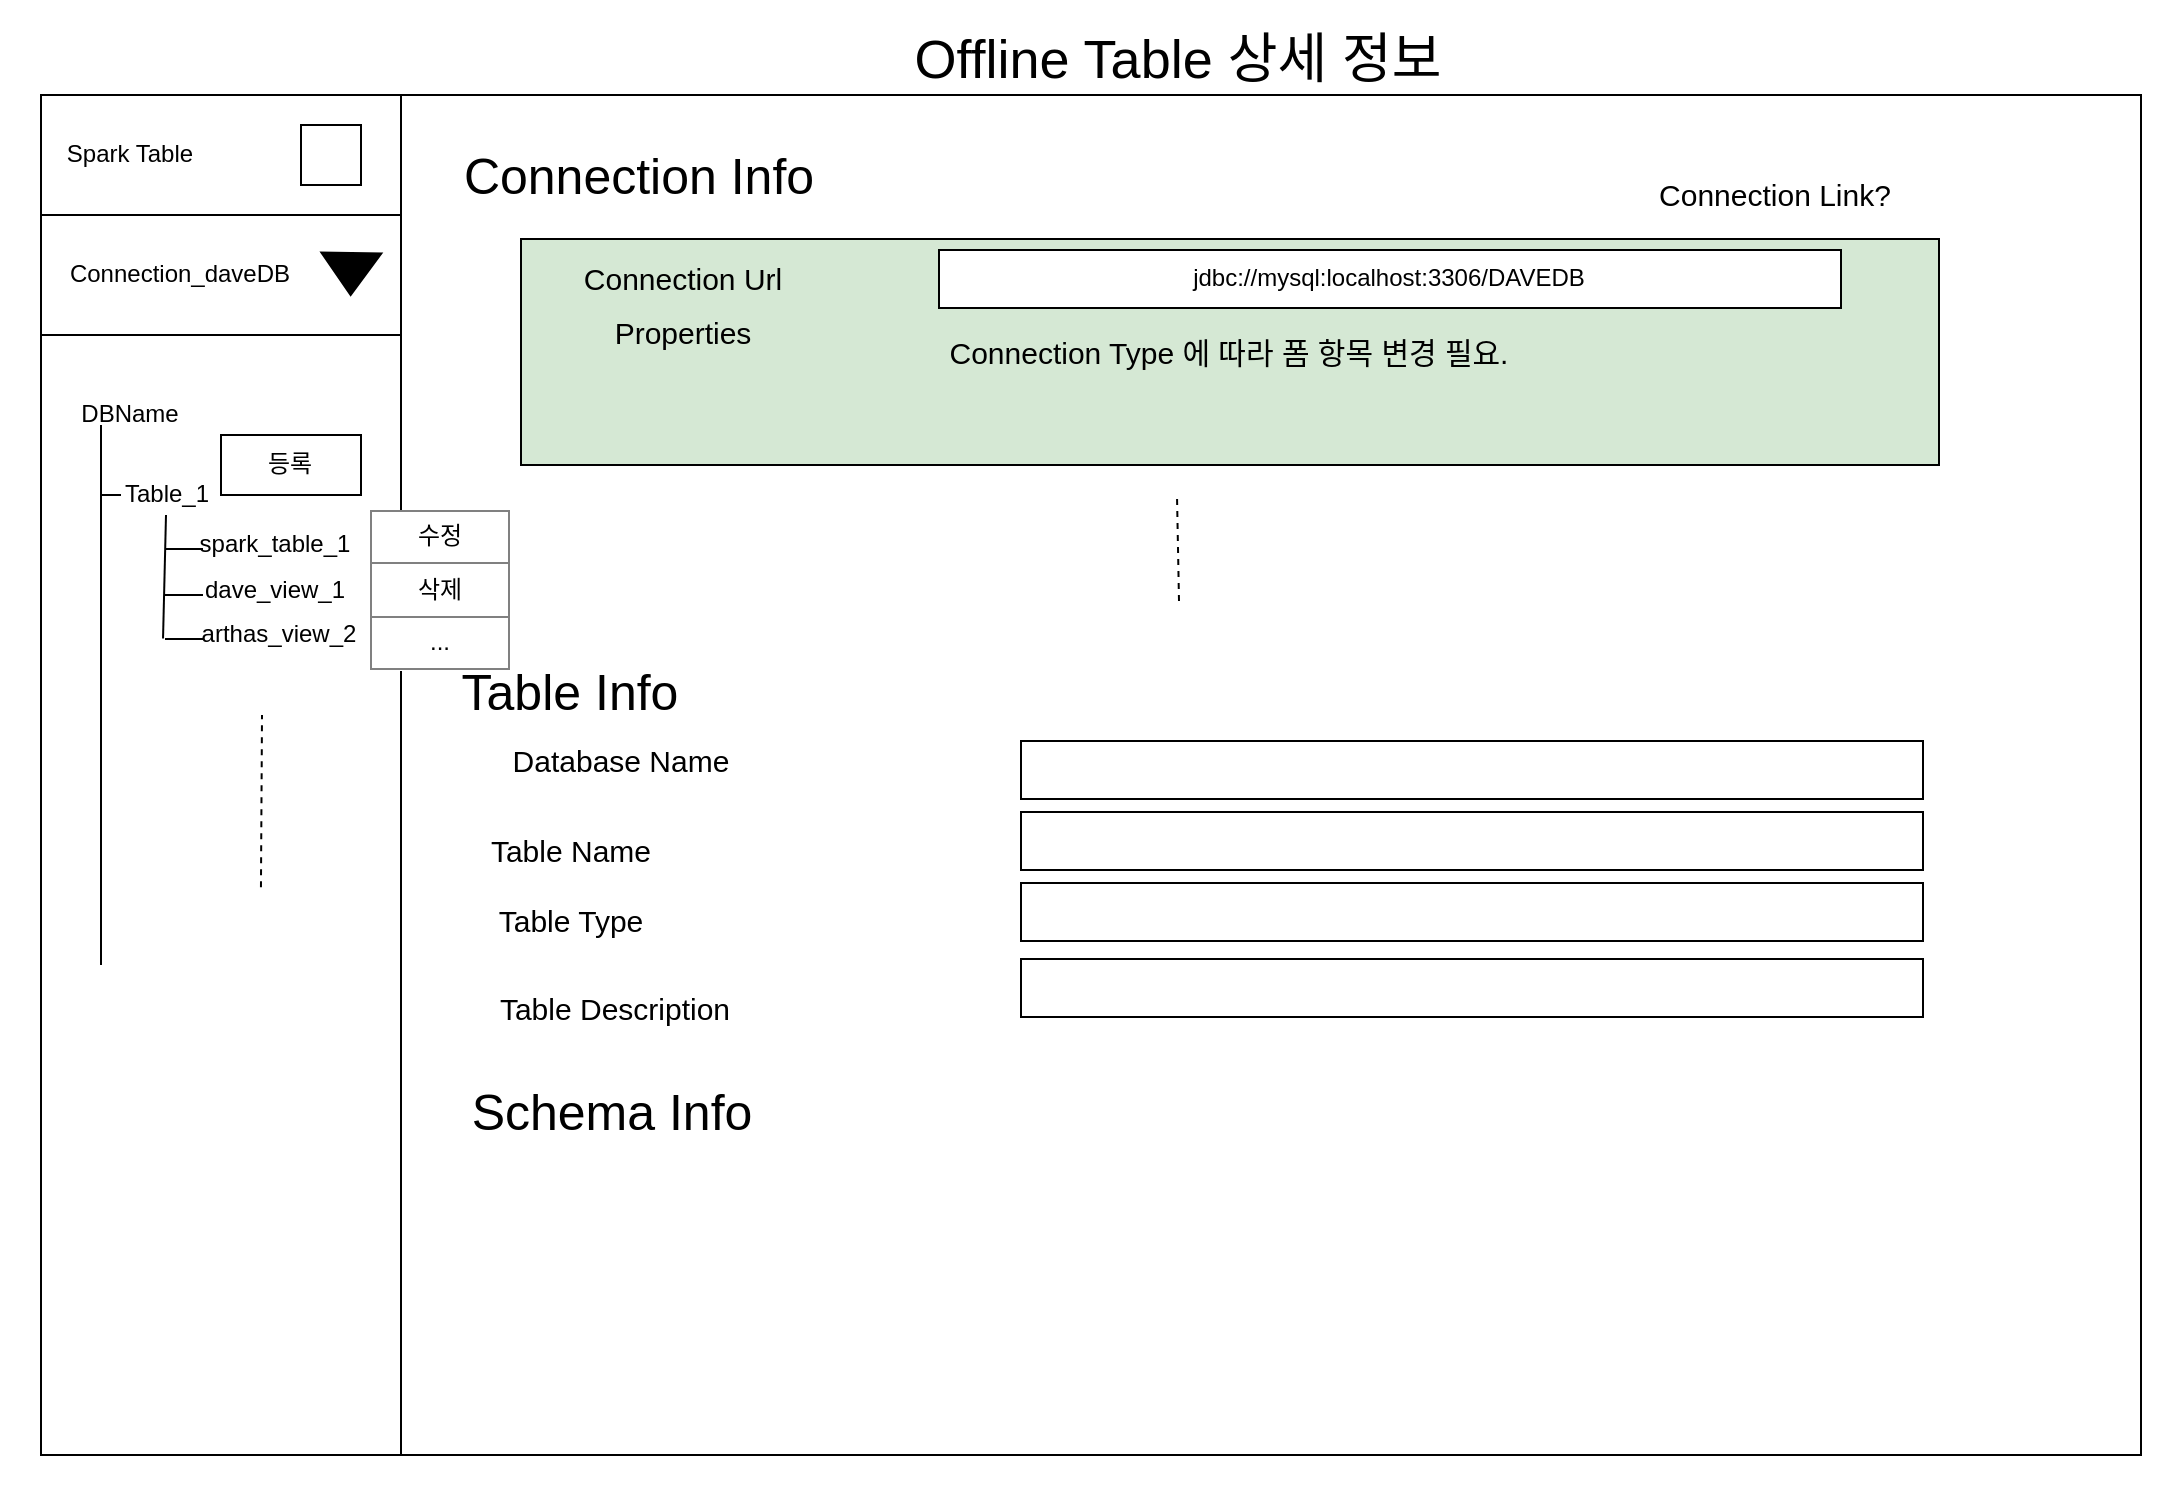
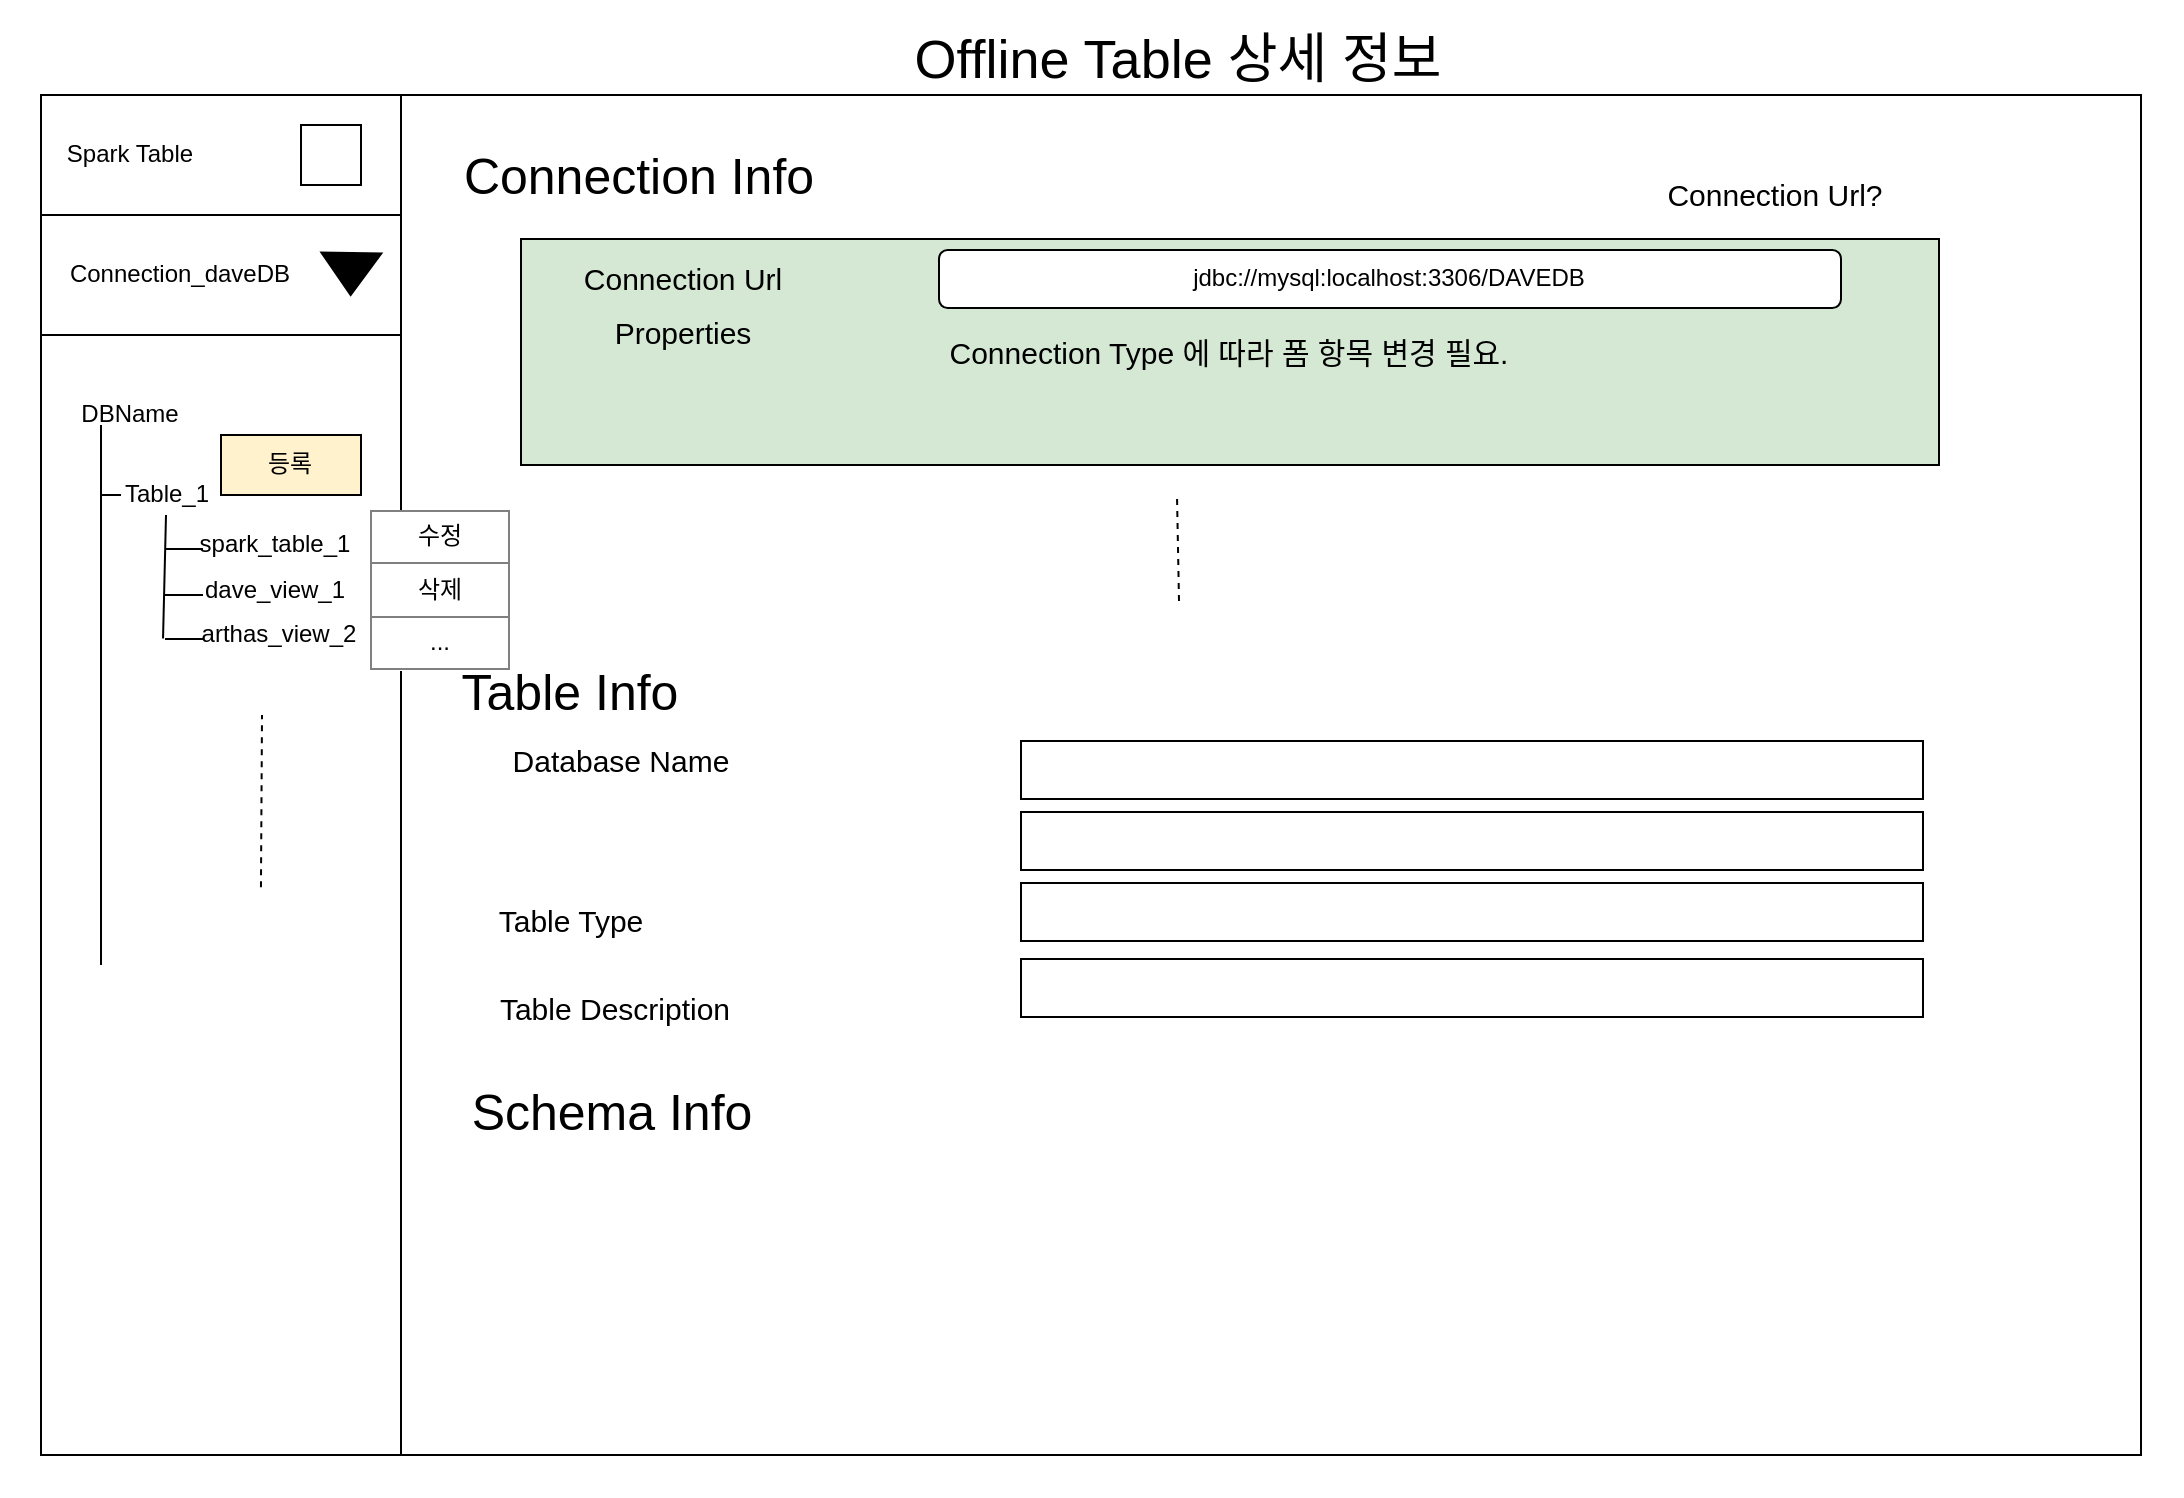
- <mxCell id="41" value="Connection Link?" style="text;html=1;strokeColor=none;fillColor=none;align=center;verticalAlign=middle;whiteSpace=wrap;rounded=0;fontSize=15;" parent="2" vertex="1"><mxGeometry x="794" y="67" width="147" height="20" as="geometry" /></mxCell>
+ <mxCell id="41" value="Connection Url?" style="text;html=1;strokeColor=none;fillColor=none;align=center;verticalAlign=middle;whiteSpace=wrap;rounded=0;fontSize=15;" parent="2" vertex="1"><mxGeometry x="794" y="67" width="147" height="20" as="geometry" /></mxCell>
- <mxCell id="38" value="jdbc://mysql:localhost:3306/DAVEDB" style="rounded=0;whiteSpace=wrap;html=1;fillColor=#FFFFFF;" parent="2" vertex="1"><mxGeometry x="449" y="104.5" width="451" height="29" as="geometry" /></mxCell>
+ <mxCell id="38" value="jdbc://mysql:localhost:3306/DAVEDB" style="whiteSpace=wrap;html=1;fillColor=#FFFFFF;rounded=1;" parent="2" vertex="1"><mxGeometry x="449" y="104.5" width="451" height="29" as="geometry" /></mxCell>
- <mxCell id="22" value="등록" style="rounded=0;whiteSpace=wrap;html=1;fillColor=#FFFFFF;" parent="2" vertex="1"><mxGeometry x="90" y="197" width="70" height="30" as="geometry" /></mxCell>
+ <mxCell id="22" value="등록" style="rounded=0;whiteSpace=wrap;html=1;fillColor=#fff2cc;" parent="2" vertex="1"><mxGeometry x="90" y="197" width="70" height="30" as="geometry" /></mxCell>
- <mxCell id="27" value="Table Name" style="text;html=1;strokeColor=none;fillColor=none;align=center;verticalAlign=middle;whiteSpace=wrap;rounded=0;fontSize=15;" parent="2" vertex="1"><mxGeometry x="212.5" y="394.5" width="105" height="20" as="geometry" /></mxCell>
